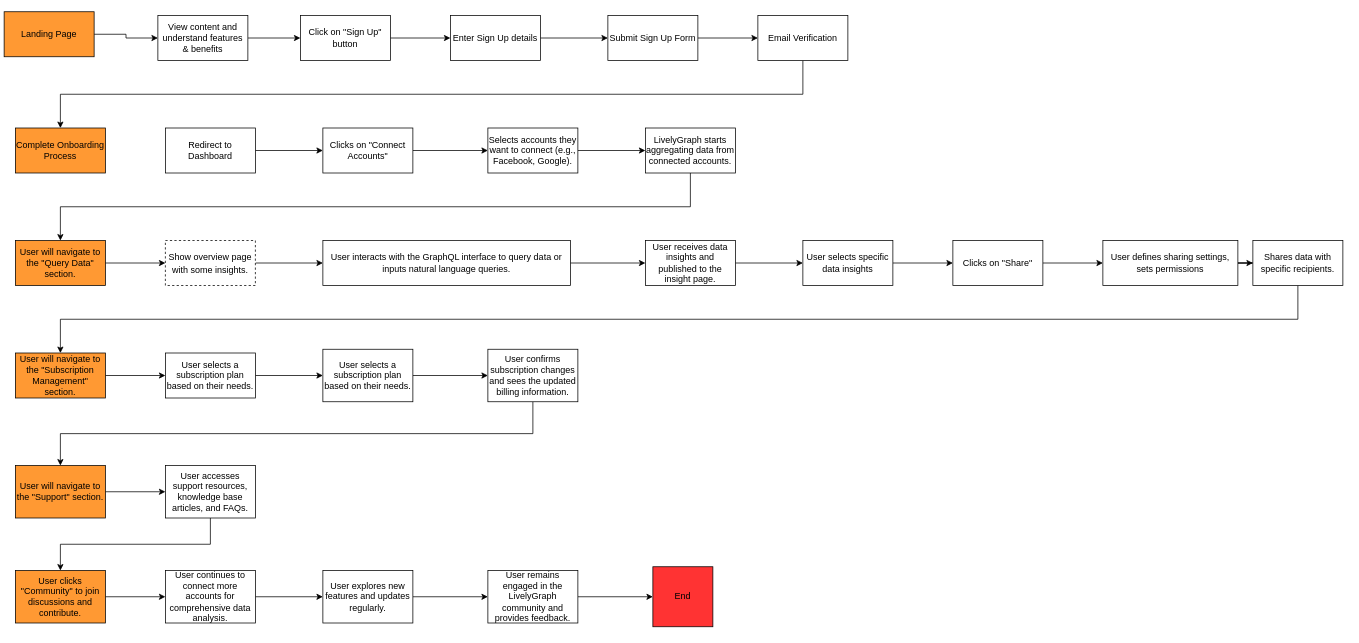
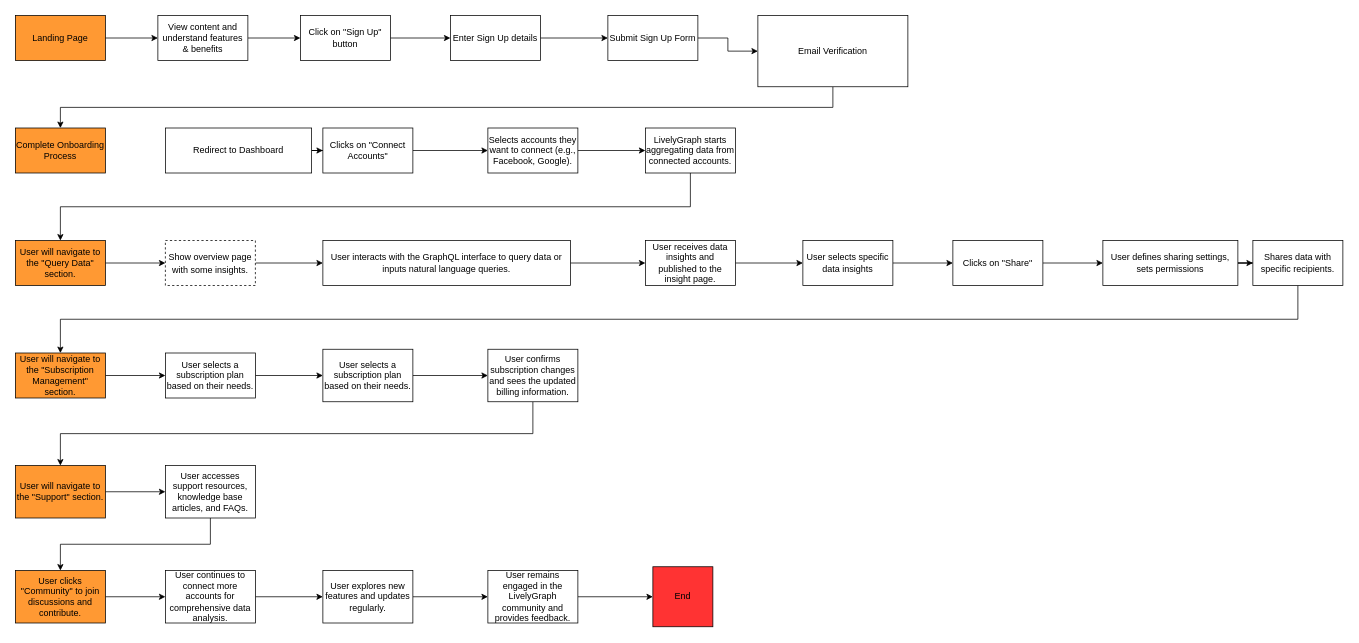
- <mxCell id="3" value="Landing Page" style="rounded=0;whiteSpace=wrap;html=1;fillColor=#FF9933;" vertex="1" parent="1"><mxGeometry x="5" y="15" width="120" height="60" as="geometry" /></mxCell>
+ <mxCell id="3" value="Landing Page" style="rounded=0;whiteSpace=wrap;html=1;fillColor=#FF9933;" vertex="1" parent="1"><mxGeometry x="20" y="20" width="120" height="60" as="geometry" /></mxCell>
- <mxCell id="13" value="Email Verification" style="rounded=0;whiteSpace=wrap;html=1;" vertex="1" parent="1"><mxGeometry x="1010" y="20" width="120" height="60" as="geometry" /></mxCell>
+ <mxCell id="13" value="Email Verification" style="rounded=0;whiteSpace=wrap;html=1;" vertex="1" parent="1"><mxGeometry x="1010" y="20" width="200" height="95" as="geometry" /></mxCell>
- <mxCell id="16" value="Redirect to Dashboard" style="rounded=0;whiteSpace=wrap;html=1;" vertex="1" parent="1"><mxGeometry x="220" y="170" width="120" height="60" as="geometry" /></mxCell>
+ <mxCell id="16" value="Redirect to Dashboard" style="rounded=0;whiteSpace=wrap;html=1;" vertex="1" parent="1"><mxGeometry x="220" y="170" width="195" height="60" as="geometry" /></mxCell>
